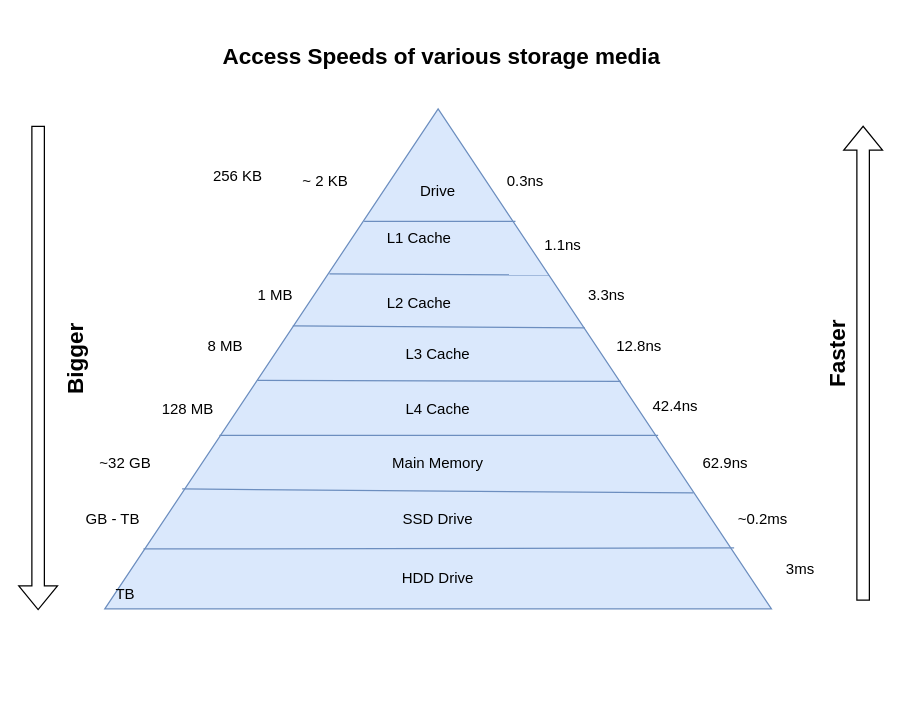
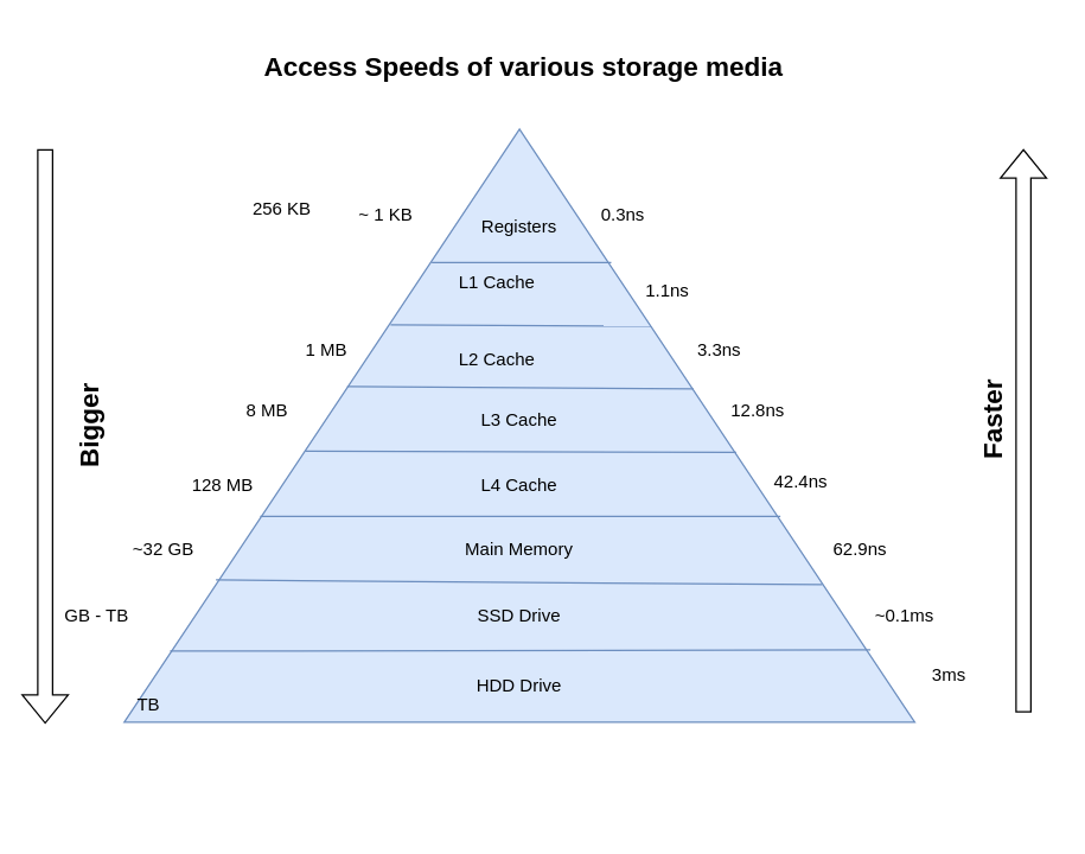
- <mxCell id="37" value="~ 2 KB" style="text;html=1;align=center;verticalAlign=middle;whiteSpace=wrap;rounded=0;" vertex="1" parent="1"><mxGeometry x="230" y="130" width="60" height="30" as="geometry" /></mxCell>
+ <mxCell id="37" value="~ 1 KB" style="text;html=1;align=center;verticalAlign=middle;whiteSpace=wrap;rounded=0;" vertex="1" parent="1"><mxGeometry x="230" y="130" width="60" height="30" as="geometry" /></mxCell>
- <mxCell id="15" value="Drive" style="text;html=1;align=center;verticalAlign=middle;whiteSpace=wrap;rounded=0;" vertex="1" parent="1"><mxGeometry x="310" y="138" width="80" height="30" as="geometry" /></mxCell>
+ <mxCell id="15" value="Registers" style="text;html=1;align=center;verticalAlign=middle;whiteSpace=wrap;rounded=0;" vertex="1" parent="1"><mxGeometry x="310" y="138" width="80" height="30" as="geometry" /></mxCell>
- <mxCell id="32" value="~32 GB" style="text;html=1;align=center;verticalAlign=middle;whiteSpace=wrap;rounded=0;" vertex="1" parent="1"><mxGeometry x="70" y="355" width="60" height="30" as="geometry" /></mxCell>
+ <mxCell id="32" value="~32 GB" style="text;html=1;align=center;verticalAlign=middle;whiteSpace=wrap;rounded=0;" vertex="1" parent="1"><mxGeometry x="80" y="355" width="60" height="30" as="geometry" /></mxCell>
- <mxCell id="31" value="GB - TB" style="text;html=1;align=center;verticalAlign=middle;whiteSpace=wrap;rounded=0;" vertex="1" parent="1"><mxGeometry x="60" y="400" width="60" height="30" as="geometry" /></mxCell>
+ <mxCell id="31" value="GB - TB" style="text;html=1;align=center;verticalAlign=middle;whiteSpace=wrap;rounded=0;" vertex="1" parent="1"><mxGeometry x="35" y="400" width="60" height="30" as="geometry" /></mxCell>
- <mxCell id="24" value="~0.2ms" style="text;html=1;align=center;verticalAlign=middle;whiteSpace=wrap;rounded=0;" vertex="1" parent="1"><mxGeometry x="570" y="400" width="80" height="30" as="geometry" /></mxCell>
+ <mxCell id="24" value="~0.1ms" style="text;html=1;align=center;verticalAlign=middle;whiteSpace=wrap;rounded=0;" vertex="1" parent="1"><mxGeometry x="570" y="400" width="80" height="30" as="geometry" /></mxCell>
